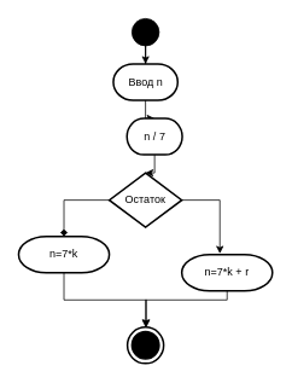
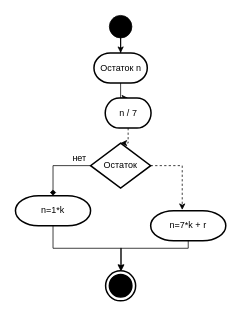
- <mxCell id="5" value="Ввод n" style="strokeWidth=2;html=1;shape=mxgraph.flowchart.terminator;whiteSpace=wrap;" vertex="1" parent="1"><mxGeometry x="124.5" y="70" width="71" height="40" as="geometry" /></mxCell>
+ <mxCell id="5" value="Остаток n" style="strokeWidth=2;html=1;shape=mxgraph.flowchart.terminator;whiteSpace=wrap;" vertex="1" parent="1"><mxGeometry x="124.5" y="70" width="71" height="40" as="geometry" /></mxCell>
- <mxCell id="9" style="edgeStyle=orthogonalEdgeStyle;rounded=0;orthogonalLoop=1;jettySize=auto;html=1;entryX=0.5;entryY=0;entryDx=0;entryDy=0;entryPerimeter=0;" edge="1" parent="1" source="10" target="8"><mxGeometry relative="1" as="geometry" /></mxCell>
+ <mxCell id="9" style="edgeStyle=orthogonalEdgeStyle;rounded=0;orthogonalLoop=1;jettySize=auto;html=1;entryX=0.5;entryY=0;entryDx=0;entryDy=0;entryPerimeter=0;dashed=1;" edge="1" parent="1" source="10" target="8"><mxGeometry relative="1" as="geometry" /></mxCell>
+ <mxCell id="11" value="нет" style="text;html=1;align=center;verticalAlign=middle;resizable=0;points=[];autosize=1;strokeColor=none;fillColor=none;" vertex="1" parent="1"><mxGeometry x="90" y="200" width="30" height="20" as="geometry" /></mxCell>
- <mxCell id="6" style="edgeStyle=orthogonalEdgeStyle;rounded=0;orthogonalLoop=1;jettySize=auto;html=1;entryX=0.42;entryY=-0.025;entryDx=0;entryDy=0;entryPerimeter=0;" edge="1" parent="1" source="8" target="13"><mxGeometry relative="1" as="geometry"><mxPoint x="281" y="220" as="targetPoint" /><Array as="points"><mxPoint x="242" y="220" /></Array></mxGeometry></mxCell>
+ <mxCell id="6" style="edgeStyle=orthogonalEdgeStyle;rounded=0;orthogonalLoop=1;jettySize=auto;html=1;entryX=0.42;entryY=-0.025;entryDx=0;entryDy=0;entryPerimeter=0;dashed=1;" edge="1" parent="1" source="8" target="13"><mxGeometry relative="1" as="geometry"><mxPoint x="281" y="220" as="targetPoint" /><Array as="points"><mxPoint x="242" y="220" /></Array></mxGeometry></mxCell>
- <mxCell id="15" value="n=7*k" style="strokeWidth=2;html=1;shape=mxgraph.flowchart.terminator;whiteSpace=wrap;fillColor=#FFFFFF;" vertex="1" parent="1"><mxGeometry x="20" y="260" width="100" height="40" as="geometry" /></mxCell>
+ <mxCell id="15" value="n=1*k" style="strokeWidth=2;html=1;shape=mxgraph.flowchart.terminator;whiteSpace=wrap;fillColor=#FFFFFF;" vertex="1" parent="1"><mxGeometry x="20" y="260" width="100" height="40" as="geometry" /></mxCell>
